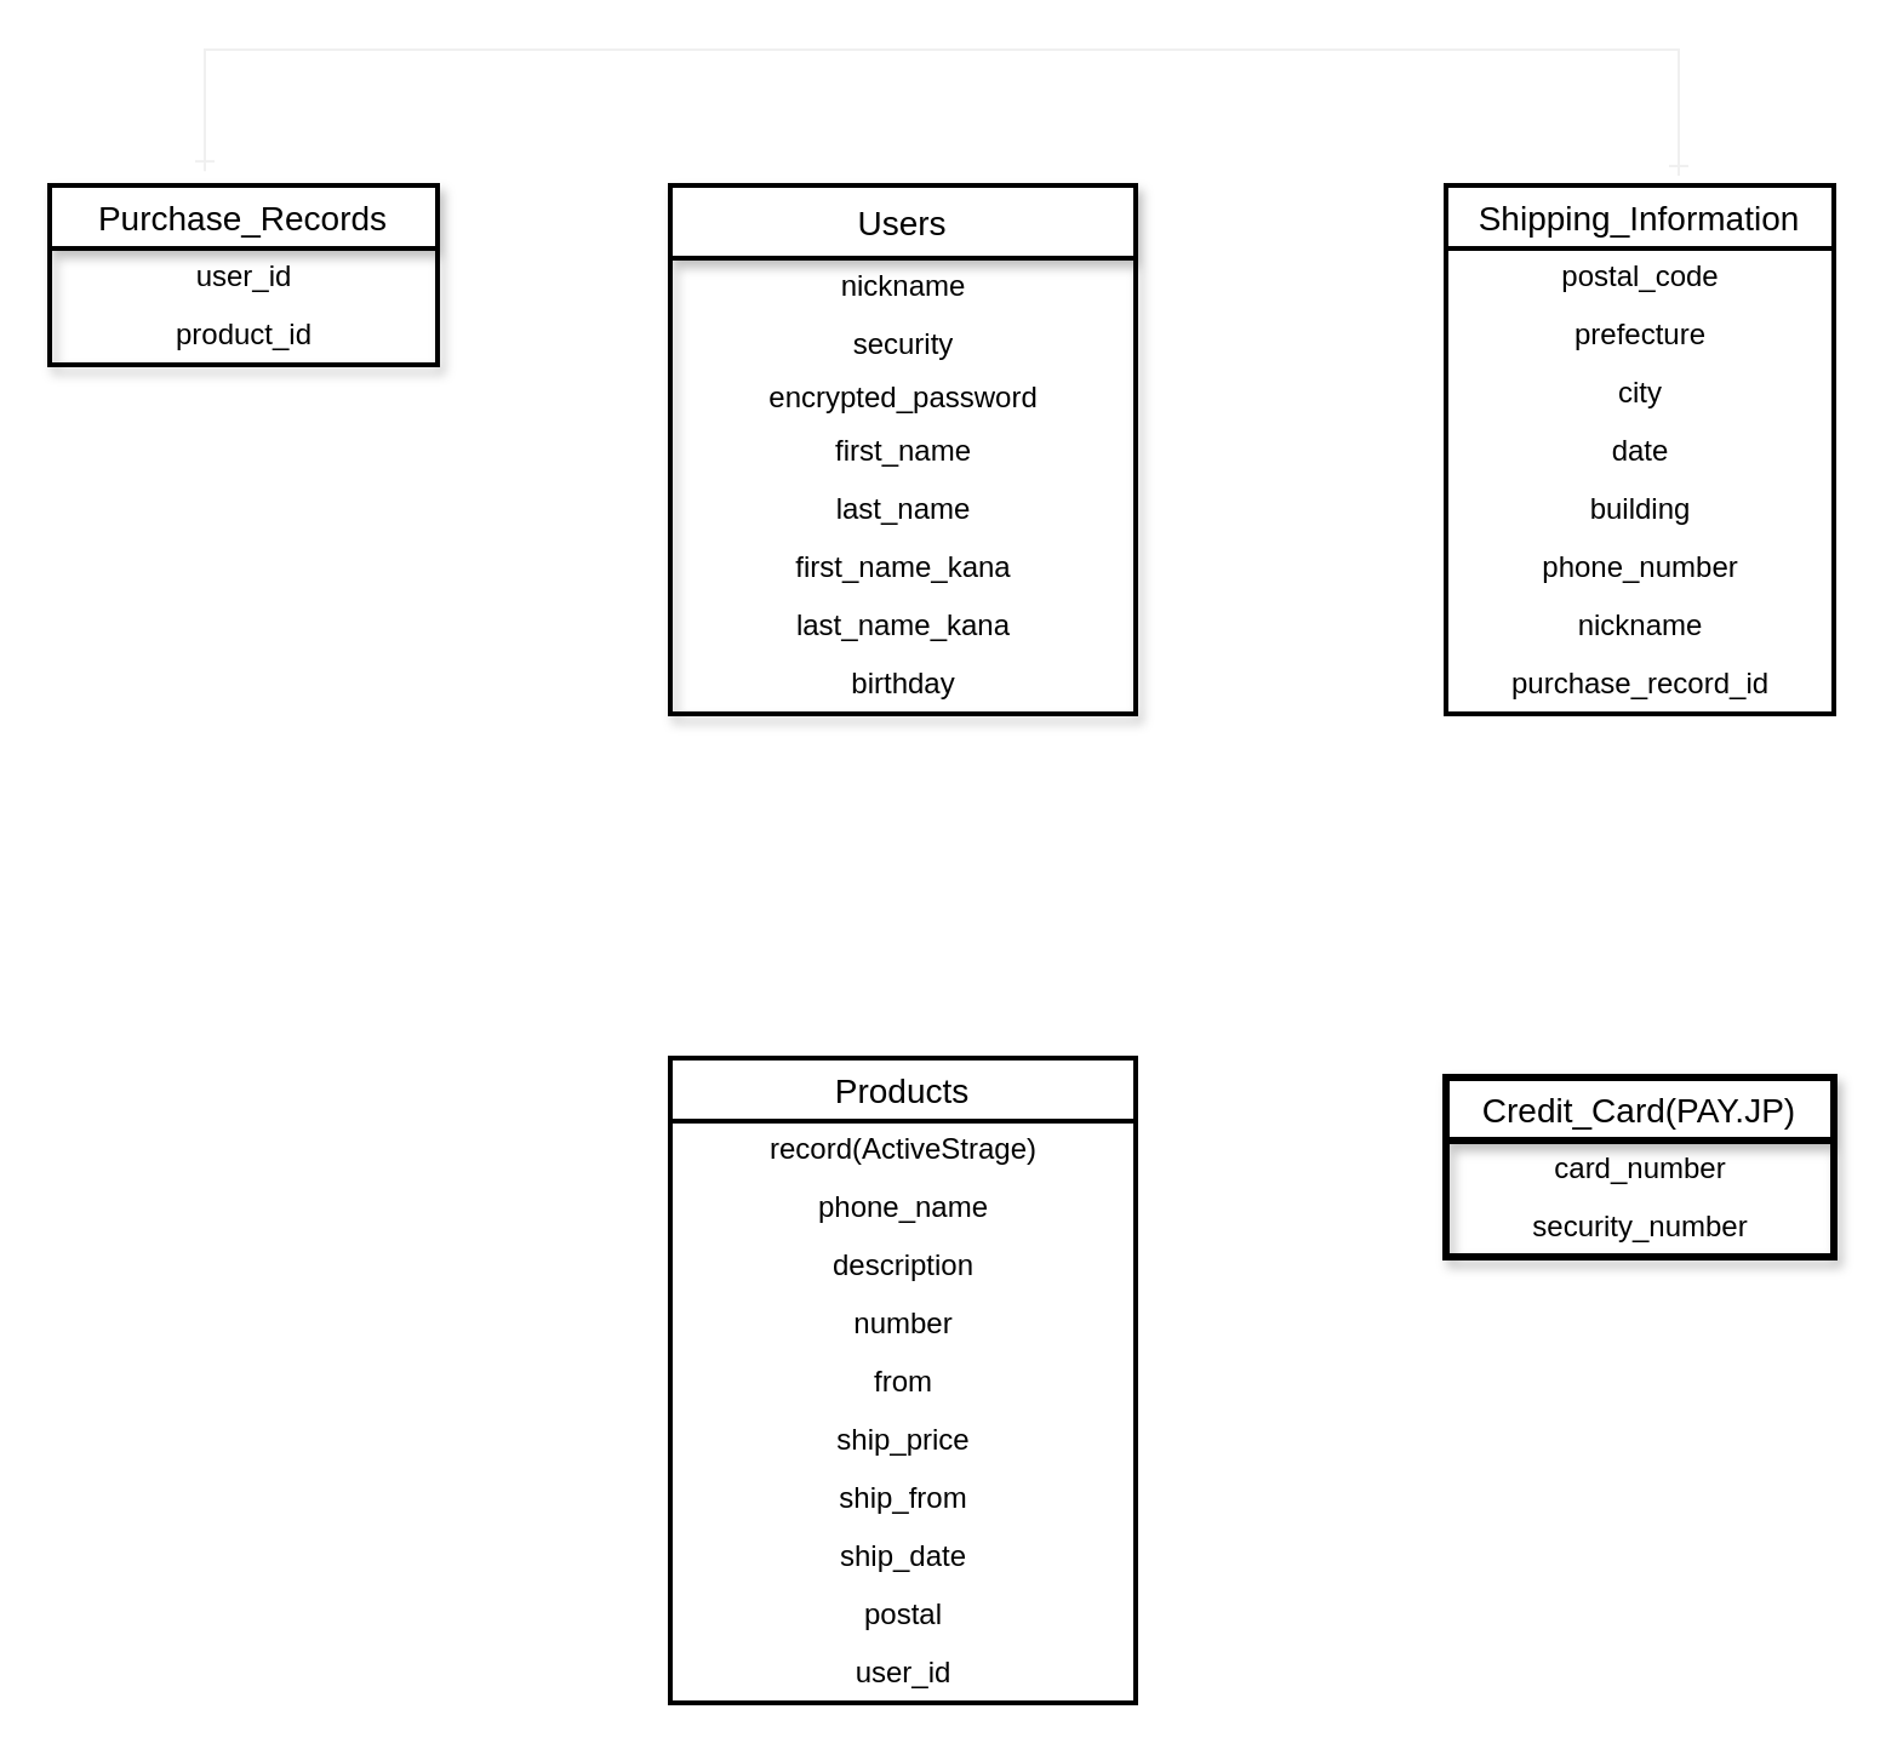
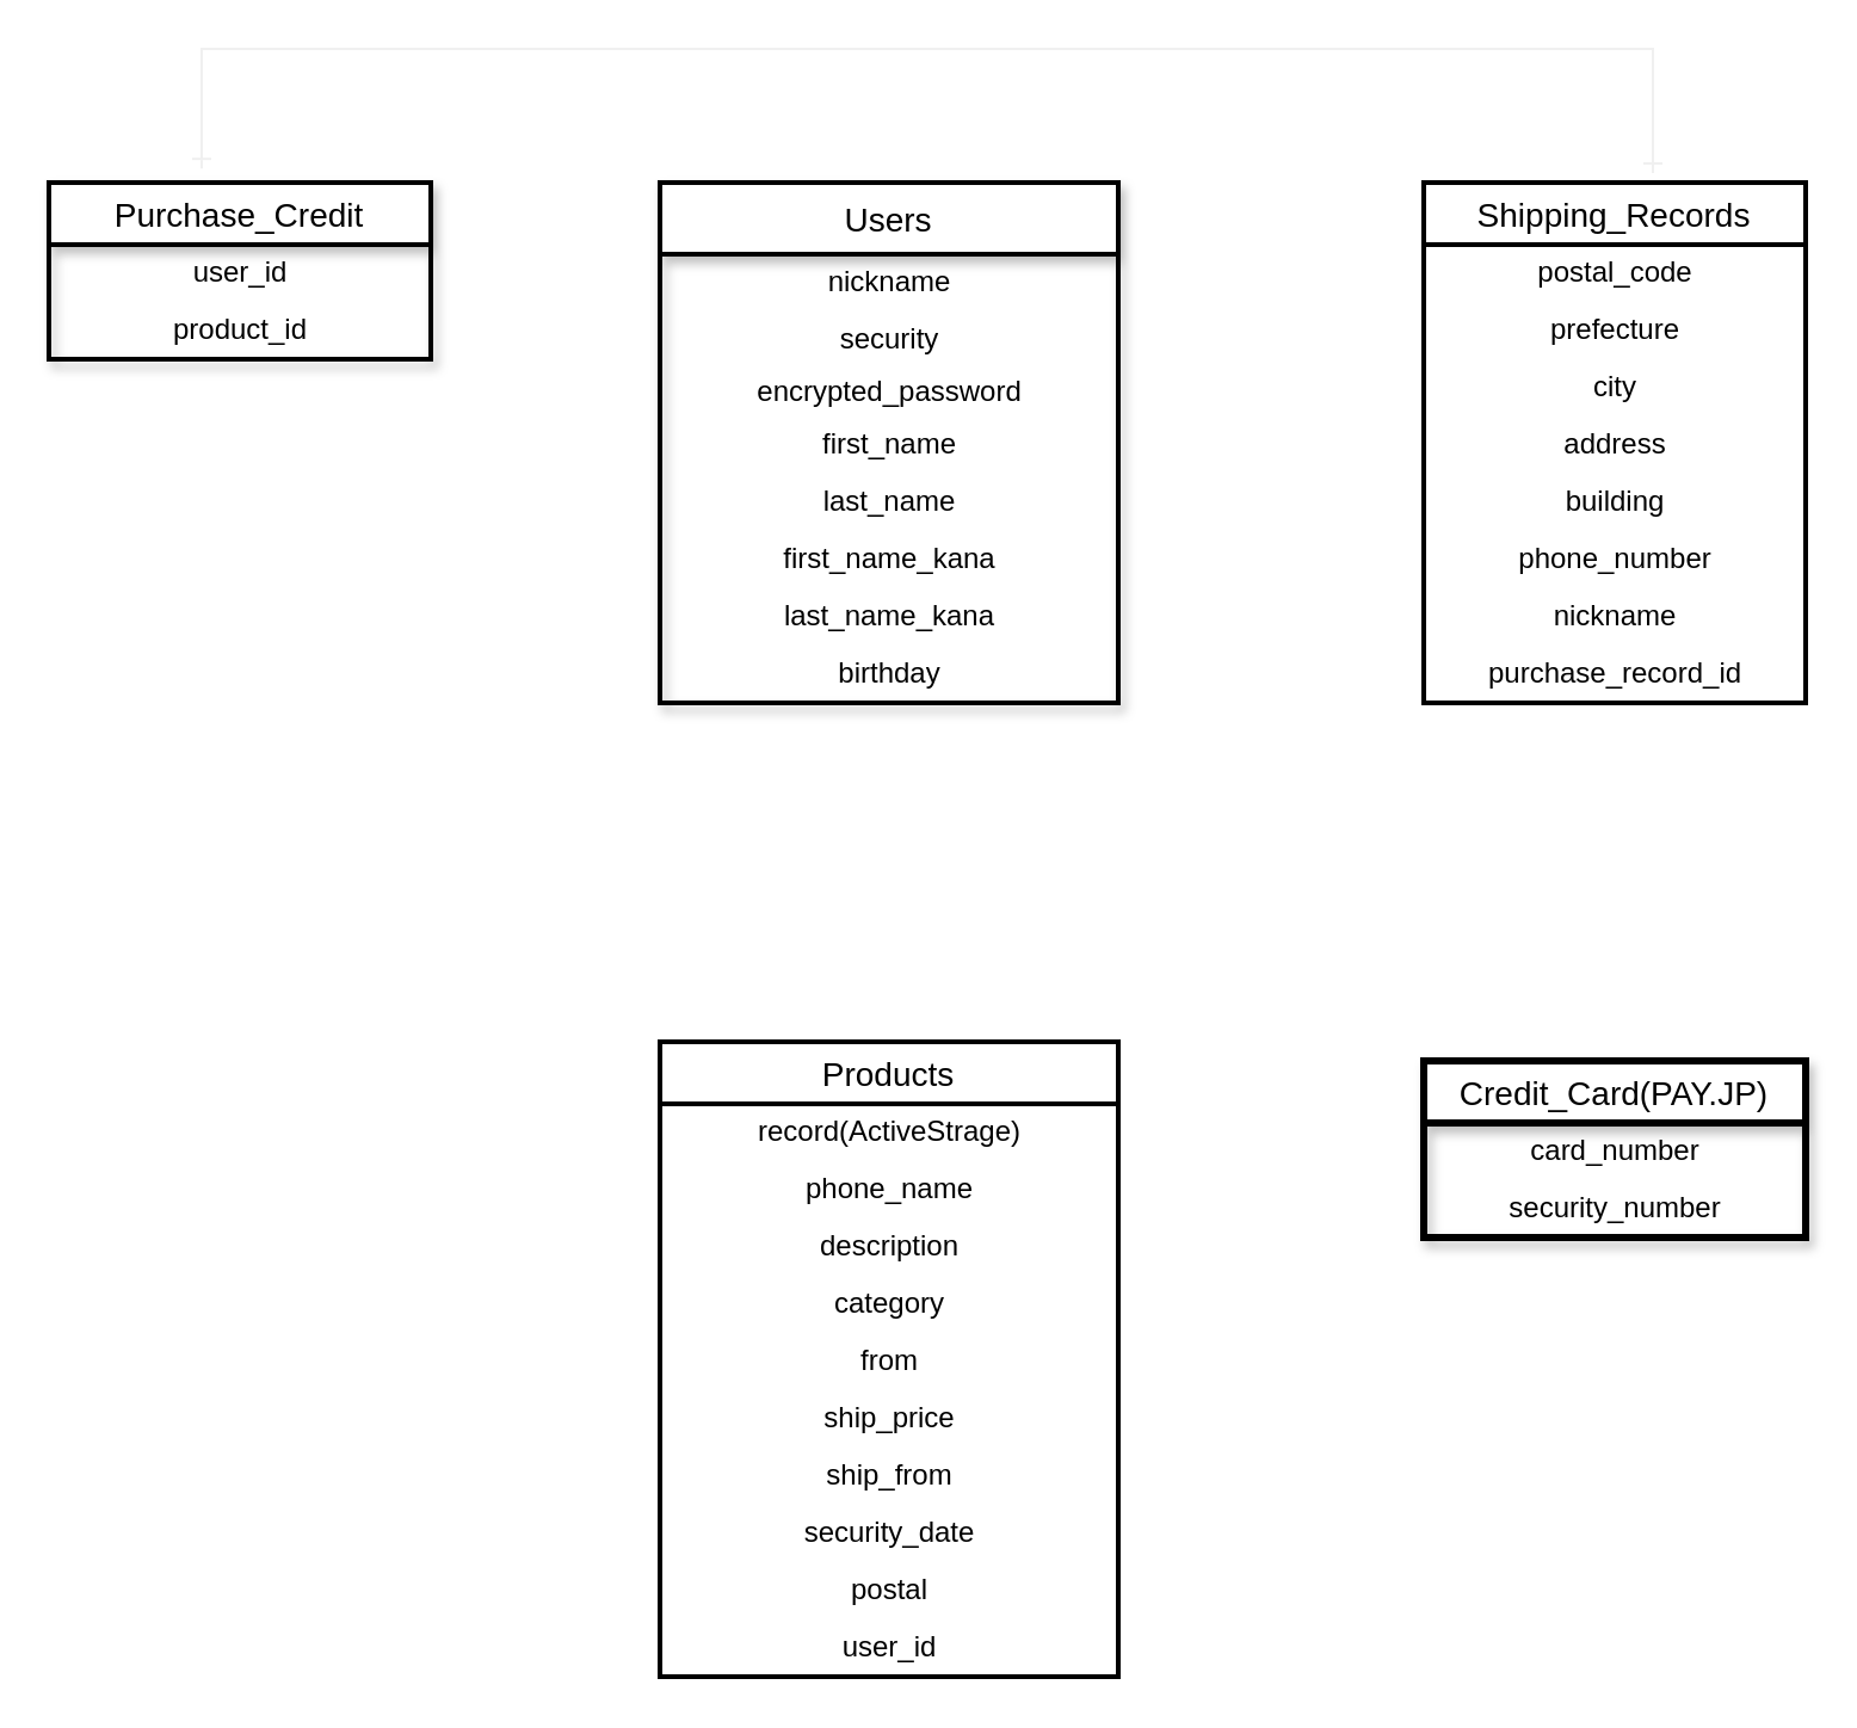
- <mxCell id="31" value="Purchase_Records" style="swimlane;fontStyle=0;childLayout=stackLayout;horizontal=1;startSize=26;horizontalStack=0;resizeParent=1;resizeParentMax=0;resizeLast=0;collapsible=1;marginBottom=0;align=center;fontSize=14;shadow=1;strokeWidth=2;" vertex="1" parent="1"><mxGeometry x="20" y="76" width="160" height="74" as="geometry" /></mxCell>
+ <mxCell id="31" value="Purchase_Credit" style="swimlane;fontStyle=0;childLayout=stackLayout;horizontal=1;startSize=26;horizontalStack=0;resizeParent=1;resizeParentMax=0;resizeLast=0;collapsible=1;marginBottom=0;align=center;fontSize=14;shadow=1;strokeWidth=2;" vertex="1" parent="1"><mxGeometry x="20" y="76" width="160" height="74" as="geometry" /></mxCell>
- <mxCell id="22" value="Shipping_Information" style="swimlane;fontStyle=0;childLayout=stackLayout;horizontal=1;startSize=26;horizontalStack=0;resizeParent=1;resizeParentMax=0;resizeLast=0;collapsible=1;marginBottom=0;align=center;fontSize=14;strokeWidth=2;" vertex="1" parent="1"><mxGeometry x="596" y="76" width="160" height="218" as="geometry" /></mxCell>
+ <mxCell id="22" value="Shipping_Records" style="swimlane;fontStyle=0;childLayout=stackLayout;horizontal=1;startSize=26;horizontalStack=0;resizeParent=1;resizeParentMax=0;resizeLast=0;collapsible=1;marginBottom=0;align=center;fontSize=14;strokeWidth=2;" vertex="1" parent="1"><mxGeometry x="596" y="76" width="160" height="218" as="geometry" /></mxCell>
- <mxCell id="26" value="date" style="text;html=1;align=center;verticalAlign=middle;resizable=0;points=[];autosize=1;" vertex="1" parent="22"><mxGeometry y="98" width="160" height="24" as="geometry" /></mxCell>
+ <mxCell id="26" value="address" style="text;html=1;align=center;verticalAlign=middle;resizable=0;points=[];autosize=1;" vertex="1" parent="22"><mxGeometry y="98" width="160" height="24" as="geometry" /></mxCell>
- <mxCell id="15" value="number" style="text;html=1;align=center;verticalAlign=middle;resizable=0;points=[];autosize=1;" vertex="1" parent="11"><mxGeometry y="98" width="192" height="24" as="geometry" /></mxCell>
+ <mxCell id="15" value="category" style="text;html=1;align=center;verticalAlign=middle;resizable=0;points=[];autosize=1;" vertex="1" parent="11"><mxGeometry y="98" width="192" height="24" as="geometry" /></mxCell>
- <mxCell id="19" value="ship_date" style="text;html=1;align=center;verticalAlign=middle;resizable=0;points=[];autosize=1;" vertex="1" parent="11"><mxGeometry y="194" width="192" height="24" as="geometry" /></mxCell>
+ <mxCell id="19" value="security_date" style="text;html=1;align=center;verticalAlign=middle;resizable=0;points=[];autosize=1;" vertex="1" parent="11"><mxGeometry y="194" width="192" height="24" as="geometry" /></mxCell>
